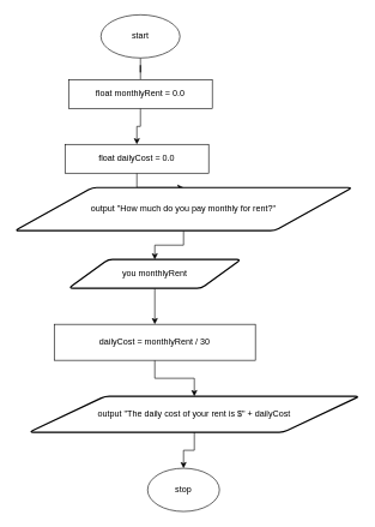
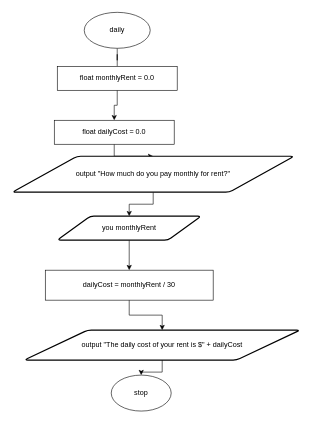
- <mxCell id="3" value="start" style="ellipse;whiteSpace=wrap;html=1;" parent="1" vertex="1"><mxGeometry x="140" y="20" width="110" height="60" as="geometry" /></mxCell>
+ <mxCell id="3" value="daily" style="ellipse;whiteSpace=wrap;html=1;" parent="1" vertex="1"><mxGeometry x="140" y="20" width="110" height="60" as="geometry" /></mxCell>
- <mxCell id="16" value="stop" style="ellipse;whiteSpace=wrap;html=1;" parent="1" vertex="1"><mxGeometry x="205" y="650" width="100" height="60" as="geometry" /></mxCell>
+ <mxCell id="16" value="stop" style="ellipse;whiteSpace=wrap;html=1;" parent="1" vertex="1"><mxGeometry x="185" y="625" width="100" height="60" as="geometry" /></mxCell>
